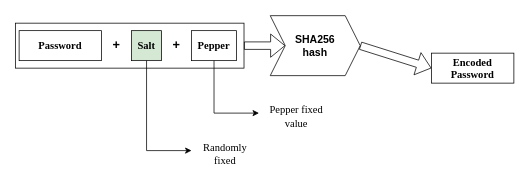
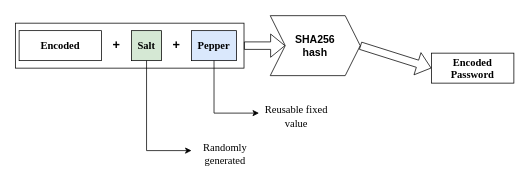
- <mxCell id="5" value="&lt;h3&gt;&lt;font face=&quot;Georgia&quot;&gt;Password&lt;/font&gt;&lt;/h3&gt;" style="rounded=0;whiteSpace=wrap;html=1;" vertex="1" parent="1"><mxGeometry x="25" y="40" width="110" height="40" as="geometry" /></mxCell>
+ <mxCell id="5" value="&lt;h3&gt;&lt;font face=&quot;Georgia&quot;&gt;Encoded&lt;/font&gt;&lt;/h3&gt;" style="rounded=0;whiteSpace=wrap;html=1;" vertex="1" parent="1"><mxGeometry x="25" y="40" width="110" height="40" as="geometry" /></mxCell>
- <mxCell id="6" value="&lt;h3&gt;&lt;font face=&quot;Georgia&quot;&gt;Pepper&lt;/font&gt;&lt;/h3&gt;" style="rounded=0;whiteSpace=wrap;html=1;" vertex="1" parent="1"><mxGeometry x="255" y="40" width="60" height="40" as="geometry" /></mxCell>
+ <mxCell id="6" value="&lt;h3&gt;&lt;font face=&quot;Georgia&quot;&gt;Pepper&lt;/font&gt;&lt;/h3&gt;" style="rounded=0;whiteSpace=wrap;html=1;fillColor=#dae8fc;" vertex="1" parent="1"><mxGeometry x="255" y="40" width="60" height="40" as="geometry" /></mxCell>
- <mxCell id="10" value="&lt;font style=&quot;font-size: 14px;&quot; face=&quot;Georgia&quot;&gt;Pepper fixed value&lt;/font&gt;" style="text;html=1;align=center;verticalAlign=middle;whiteSpace=wrap;rounded=0;fontSize=14;" vertex="1" parent="1"><mxGeometry x="345" y="140" width="100" height="30" as="geometry" /></mxCell>
+ <mxCell id="10" value="&lt;font style=&quot;font-size: 14px;&quot; face=&quot;Georgia&quot;&gt;Reusable fixed value&lt;/font&gt;" style="text;html=1;align=center;verticalAlign=middle;whiteSpace=wrap;rounded=0;fontSize=14;" vertex="1" parent="1"><mxGeometry x="345" y="140" width="100" height="30" as="geometry" /></mxCell>
- <mxCell id="9" value="&lt;font style=&quot;font-size: 14px;&quot; face=&quot;Georgia&quot;&gt;Randomly fixed&lt;/font&gt;" style="text;html=1;align=center;verticalAlign=middle;whiteSpace=wrap;rounded=0;fontSize=14;" vertex="1" parent="1"><mxGeometry x="255" y="190" width="90" height="30" as="geometry" /></mxCell>
+ <mxCell id="9" value="&lt;font style=&quot;font-size: 14px;&quot; face=&quot;Georgia&quot;&gt;Randomly generated&lt;/font&gt;" style="text;html=1;align=center;verticalAlign=middle;whiteSpace=wrap;rounded=0;fontSize=14;" vertex="1" parent="1"><mxGeometry x="255" y="190" width="90" height="30" as="geometry" /></mxCell>
